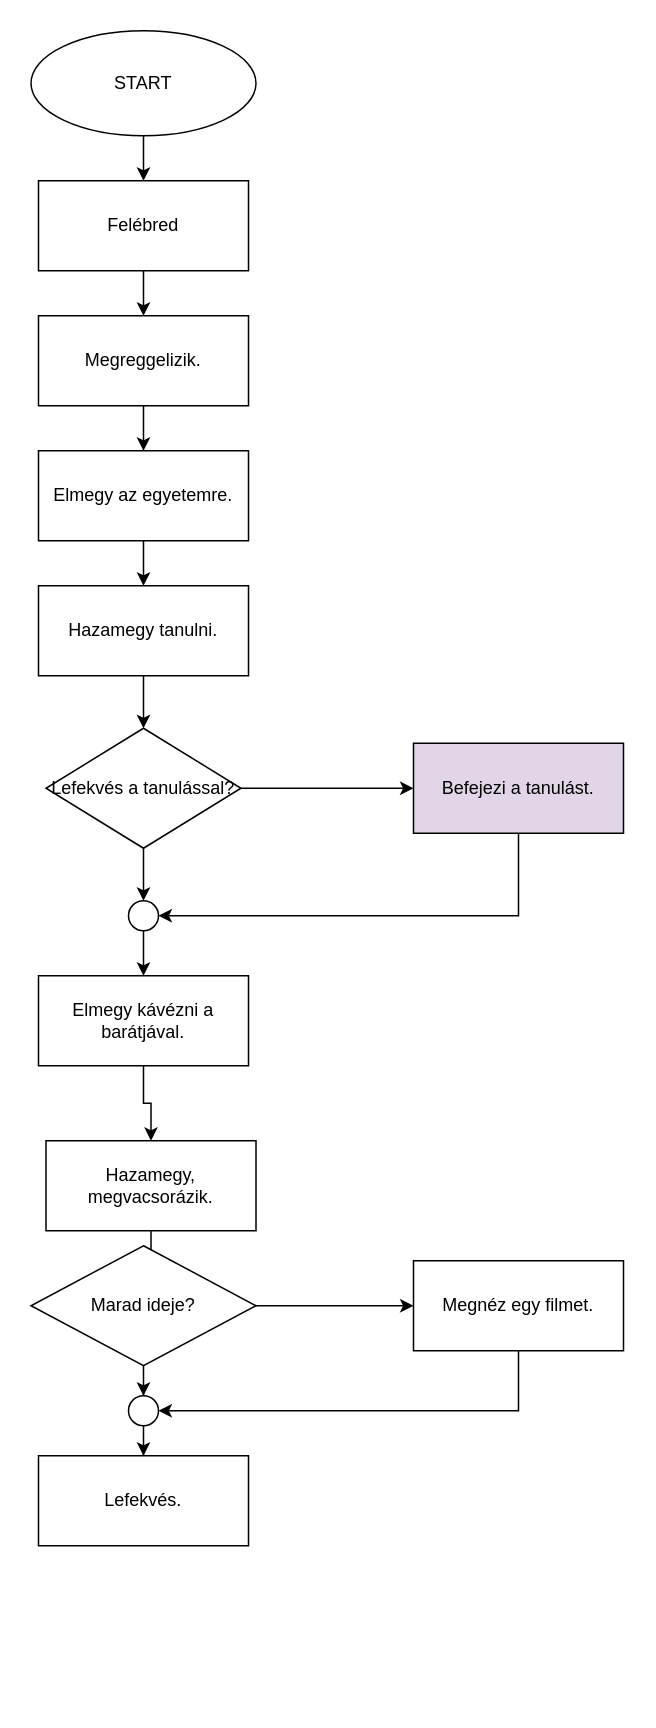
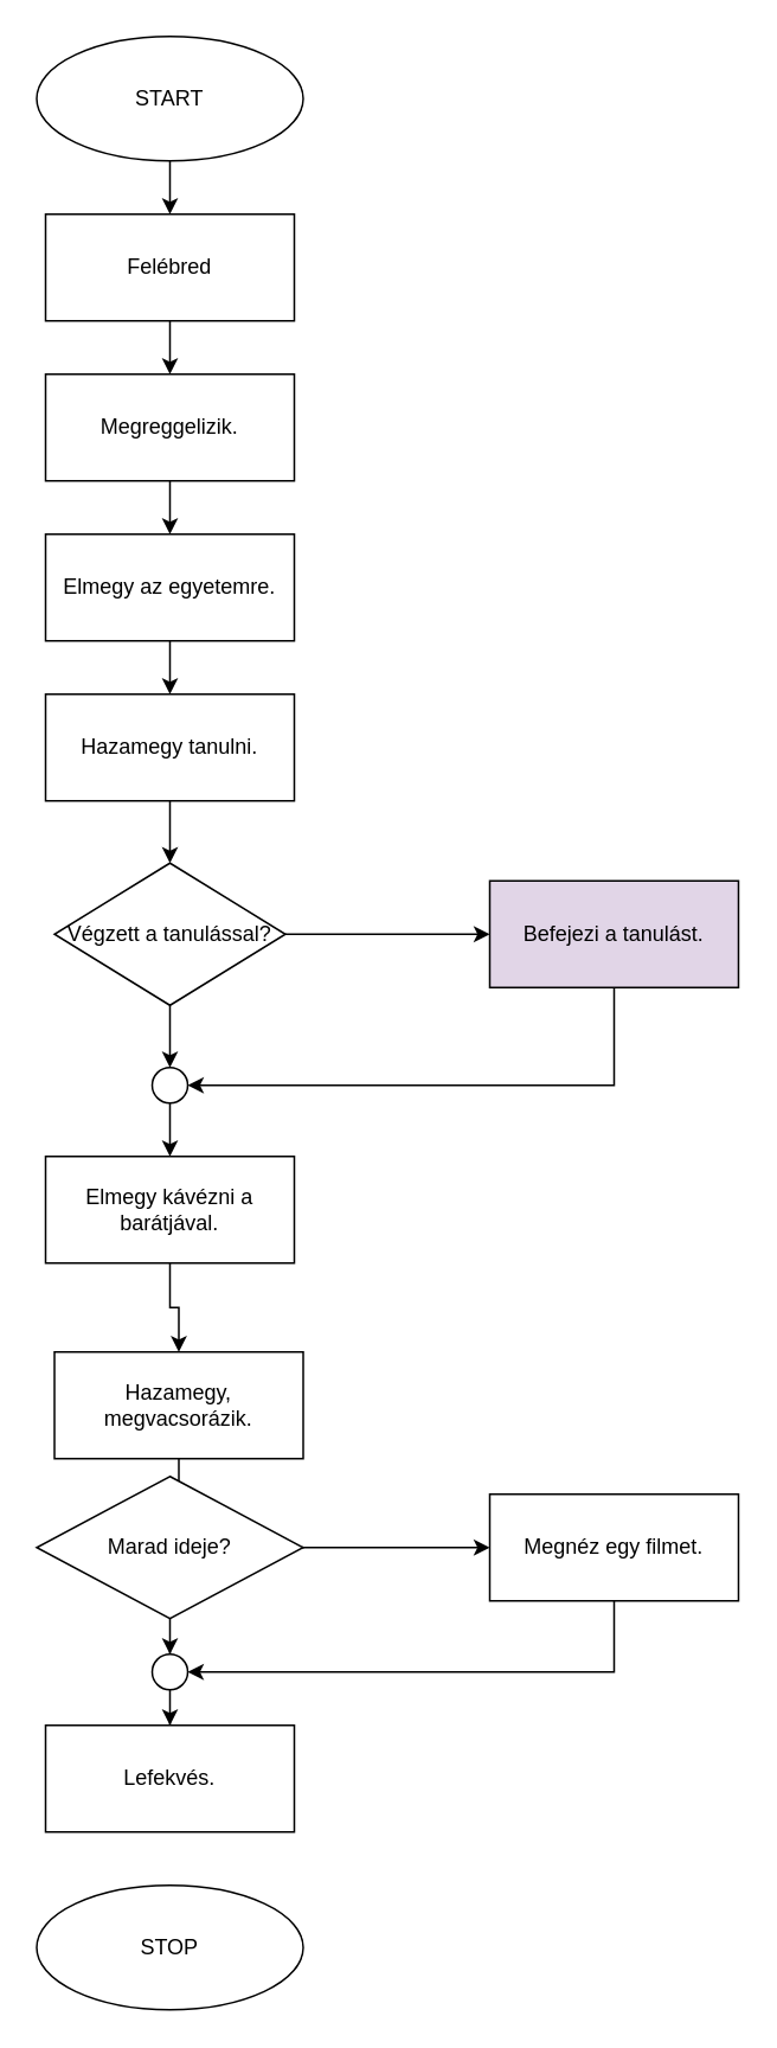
- <mxCell id="23" value="Lefekvés a tanulással?" style="rhombus;whiteSpace=wrap;html=1;" vertex="1" parent="1"><mxGeometry x="30" y="485" width="130" height="80" as="geometry" /></mxCell>
+ <mxCell id="23" value="Végzett a tanulással?" style="rhombus;whiteSpace=wrap;html=1;" vertex="1" parent="1"><mxGeometry x="30" y="485" width="130" height="80" as="geometry" /></mxCell>
+ <mxCell id="4" value="STOP" style="ellipse;whiteSpace=wrap;html=1;" vertex="1" parent="1"><mxGeometry x="20" y="1060" width="150" height="70" as="geometry" /></mxCell>
